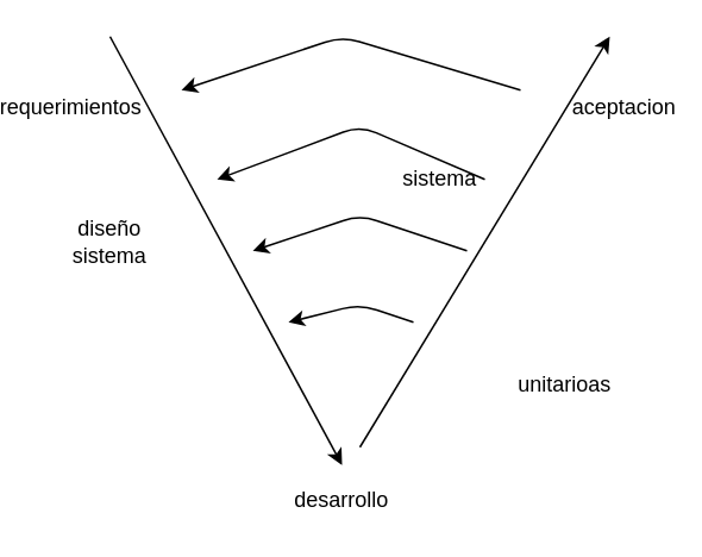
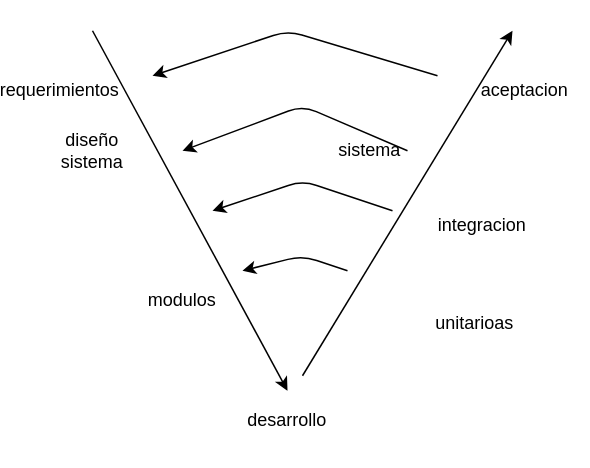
- <mxCell id="9" value="diseño sistema" style="text;html=1;strokeColor=none;fillColor=none;align=center;verticalAlign=middle;whiteSpace=wrap;rounded=0;" vertex="1" parent="1"><mxGeometry x="40" y="125" width="40" height="20" as="geometry" /></mxCell>
+ <mxCell id="9" value="diseño sistema" style="text;html=1;strokeColor=none;fillColor=none;align=center;verticalAlign=middle;whiteSpace=wrap;rounded=0;" vertex="1" parent="1"><mxGeometry x="40" y="90" width="40" height="20" as="geometry" /></mxCell>
+ <mxCell id="14" value="integracion" style="text;html=1;strokeColor=none;fillColor=none;align=center;verticalAlign=middle;whiteSpace=wrap;rounded=0;" vertex="1" parent="1"><mxGeometry x="300" y="140" width="40" height="20" as="geometry" /></mxCell>
+ <mxCell id="10" value="modulos" style="text;html=1;strokeColor=none;fillColor=none;align=center;verticalAlign=middle;whiteSpace=wrap;rounded=0;" vertex="1" parent="1"><mxGeometry x="100" y="190" width="40" height="20" as="geometry" /></mxCell>
